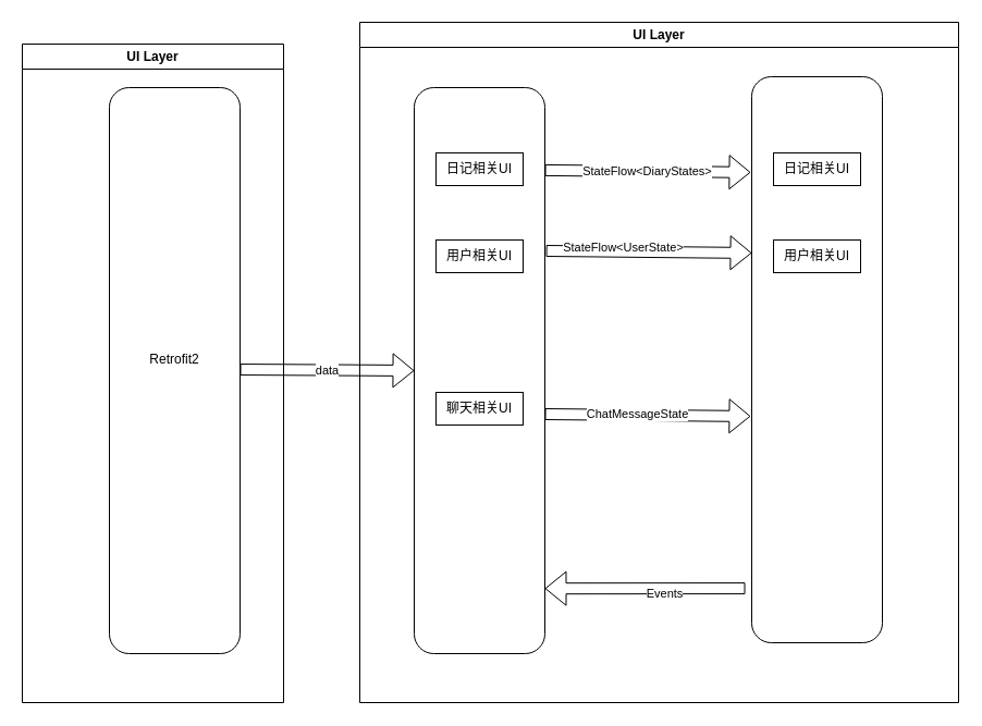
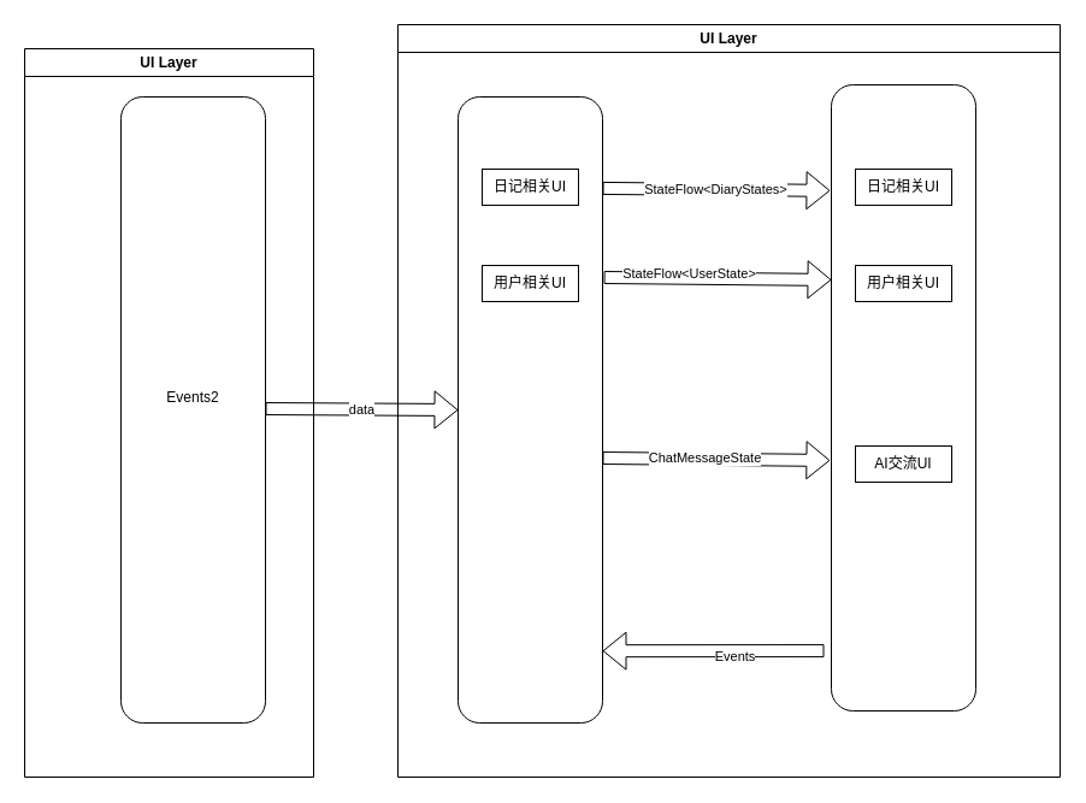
- <mxCell id="19" value="Retrofit2" style="text;html=1;strokeColor=none;fillColor=none;align=center;verticalAlign=middle;whiteSpace=wrap;rounded=0;" vertex="1" parent="1"><mxGeometry x="130" y="315" width="60" height="30" as="geometry" /></mxCell>
+ <mxCell id="19" value="Events2" style="text;html=1;strokeColor=none;fillColor=none;align=center;verticalAlign=middle;whiteSpace=wrap;rounded=0;" vertex="1" parent="1"><mxGeometry x="130" y="315" width="60" height="30" as="geometry" /></mxCell>
- <mxCell id="18" value="聊天相关UI" style="rounded=0;whiteSpace=wrap;html=1;" vertex="1" parent="1"><mxGeometry x="400" y="360" width="80" height="30" as="geometry" /></mxCell>
+ <mxCell id="15" value="AI交流UI" style="rounded=0;whiteSpace=wrap;html=1;" vertex="1" parent="1"><mxGeometry x="710" y="370" width="80" height="30" as="geometry" /></mxCell>
